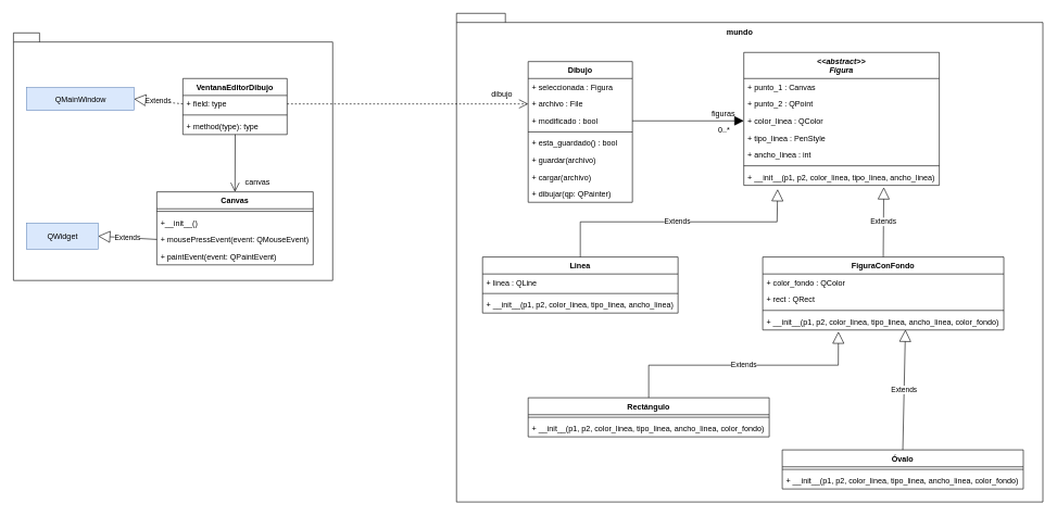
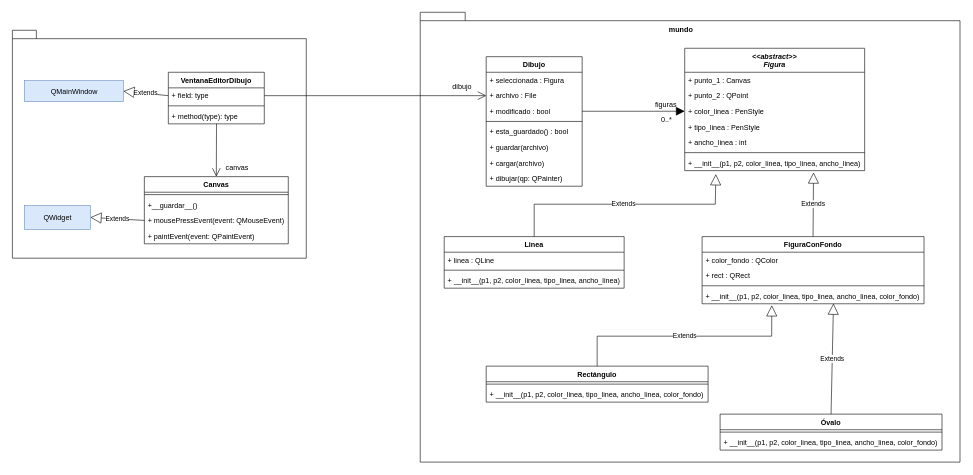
- <mxCell id="54" value="Extends" style="endArrow=block;endSize=16;endFill=0;html=1;rounded=0;entryX=1;entryY=0.5;entryDx=0;entryDy=0;exitX=0;exitY=0.5;exitDx=0;exitDy=0;dashed=1;" edge="1" parent="1" source="44" target="52"><mxGeometry width="160" relative="1" as="geometry"><mxPoint x="300" y="280" as="sourcePoint" /><mxPoint x="460" y="280" as="targetPoint" /></mxGeometry></mxCell>
+ <mxCell id="54" value="Extends" style="endArrow=block;endSize=16;endFill=0;html=1;rounded=0;entryX=1;entryY=0.5;entryDx=0;entryDy=0;exitX=0;exitY=0.5;exitDx=0;exitDy=0;" edge="1" parent="1" source="44" target="52"><mxGeometry width="160" relative="1" as="geometry"><mxPoint x="300" y="280" as="sourcePoint" /><mxPoint x="460" y="280" as="targetPoint" /></mxGeometry></mxCell>
- <mxCell id="58" value="" style="endArrow=open;endFill=1;endSize=12;html=1;rounded=0;exitX=1;exitY=0.5;exitDx=0;exitDy=0;entryX=0;entryY=0.5;entryDx=0;entryDy=0;dashed=1;" edge="1" parent="1" source="44" target="29"><mxGeometry width="160" relative="1" as="geometry"><mxPoint x="470" y="162.29" as="sourcePoint" /><mxPoint x="630" y="162.29" as="targetPoint" /></mxGeometry></mxCell>
+ <mxCell id="58" value="" style="endArrow=open;endFill=1;endSize=12;html=1;rounded=0;exitX=1;exitY=0.5;exitDx=0;exitDy=0;entryX=0;entryY=0.5;entryDx=0;entryDy=0;" edge="1" parent="1" source="44" target="29"><mxGeometry width="160" relative="1" as="geometry"><mxPoint x="470" y="162.29" as="sourcePoint" /><mxPoint x="630" y="162.29" as="targetPoint" /></mxGeometry></mxCell>
- <mxCell id="7" value="+ color_linea : QColor" style="text;strokeColor=none;fillColor=none;align=left;verticalAlign=top;spacingLeft=4;spacingRight=4;overflow=hidden;rotatable=0;points=[[0,0.5],[1,0.5]];portConstraint=eastwest;" vertex="1" parent="4"><mxGeometry y="92" width="300" height="26" as="geometry" /></mxCell>
+ <mxCell id="7" value="+ color_linea : PenStyle" style="text;strokeColor=none;fillColor=none;align=left;verticalAlign=top;spacingLeft=4;spacingRight=4;overflow=hidden;rotatable=0;points=[[0,0.5],[1,0.5]];portConstraint=eastwest;" vertex="1" parent="4"><mxGeometry y="92" width="300" height="26" as="geometry" /></mxCell>
- <mxCell id="49" value="+__init__()" style="text;strokeColor=none;fillColor=none;align=left;verticalAlign=top;spacingLeft=4;spacingRight=4;overflow=hidden;rotatable=0;points=[[0,0.5],[1,0.5]];portConstraint=eastwest;" vertex="1" parent="47"><mxGeometry y="34" width="240" height="26" as="geometry" /></mxCell>
+ <mxCell id="49" value="+__guardar__()" style="text;strokeColor=none;fillColor=none;align=left;verticalAlign=top;spacingLeft=4;spacingRight=4;overflow=hidden;rotatable=0;points=[[0,0.5],[1,0.5]];portConstraint=eastwest;" vertex="1" parent="47"><mxGeometry y="34" width="240" height="26" as="geometry" /></mxCell>
